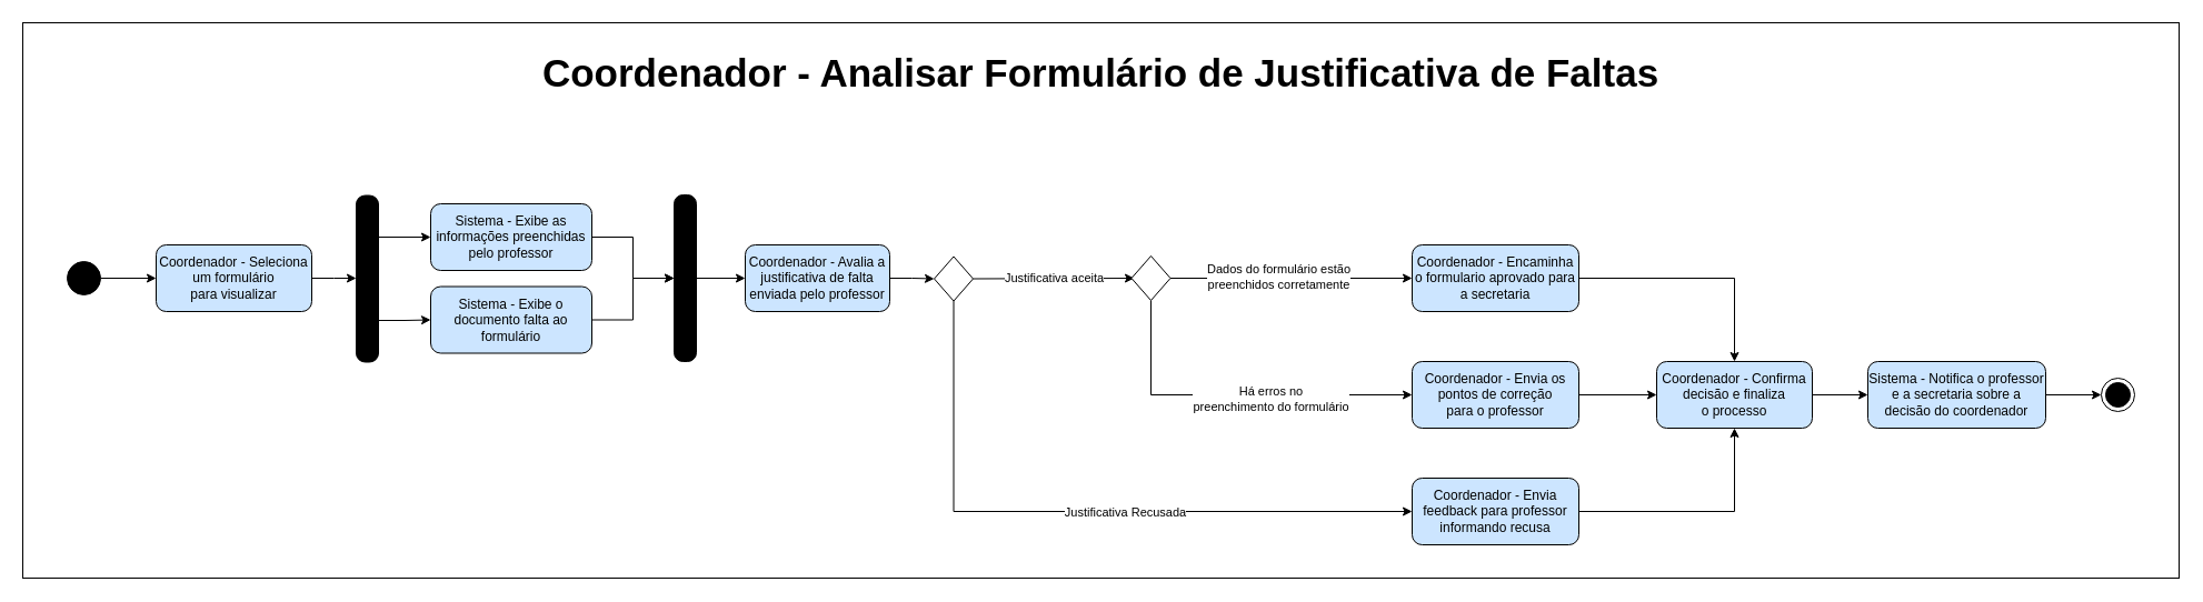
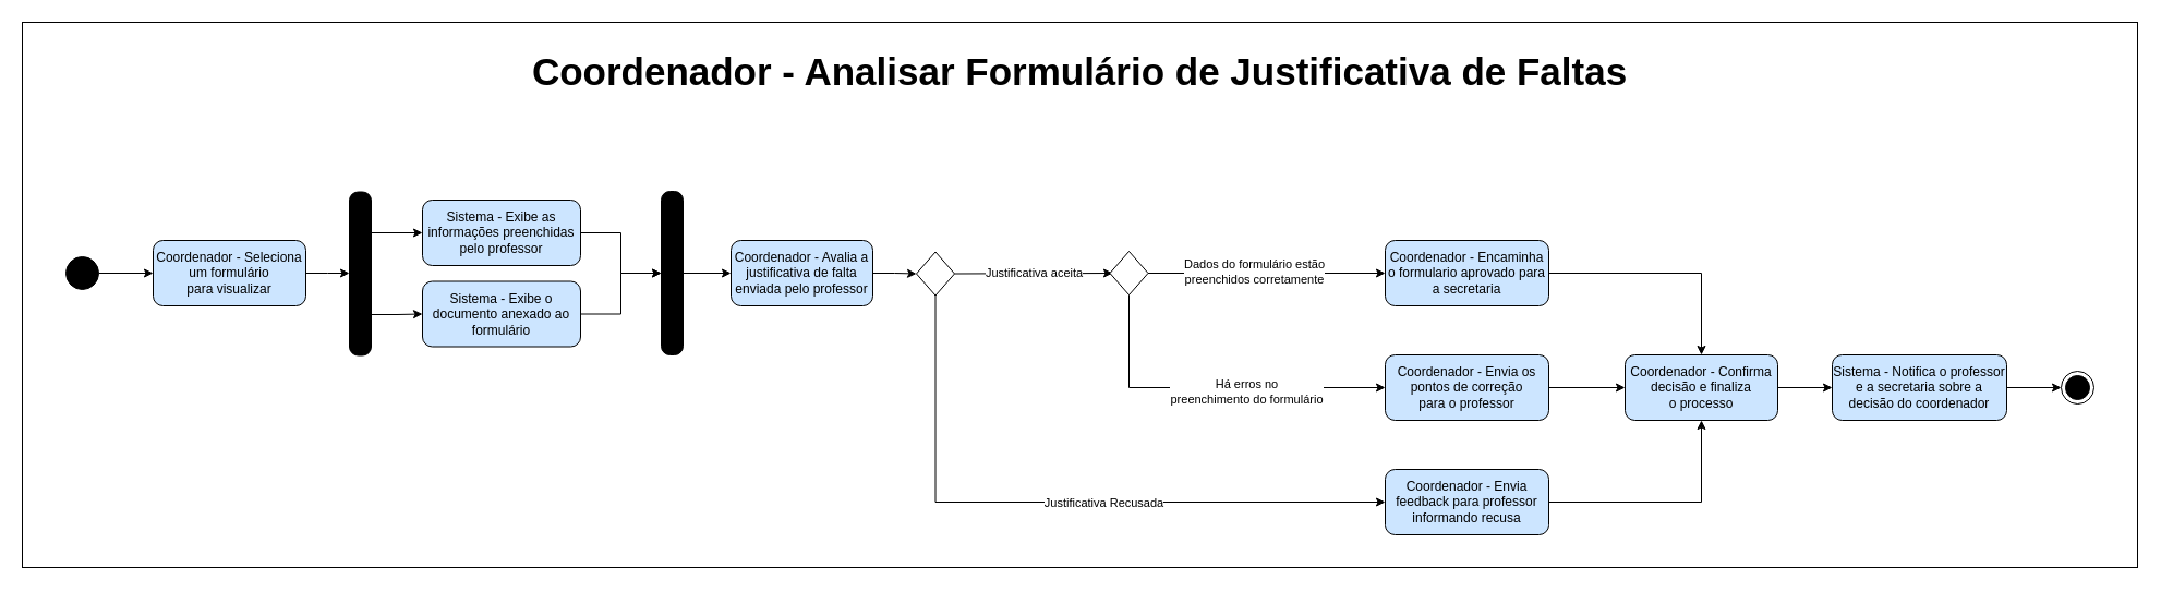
- <mxCell id="14" value="Sistema - Exibe o documento falta ao formulário" style="rounded=1;whiteSpace=wrap;html=1;fillColor=#CCE5FF;" vertex="1" parent="1"><mxGeometry x="387" y="257.5" width="145" height="60" as="geometry" /></mxCell>
+ <mxCell id="14" value="Sistema - Exibe o documento anexado ao formulário" style="rounded=1;whiteSpace=wrap;html=1;fillColor=#CCE5FF;" vertex="1" parent="1"><mxGeometry x="387" y="257.5" width="145" height="60" as="geometry" /></mxCell>
